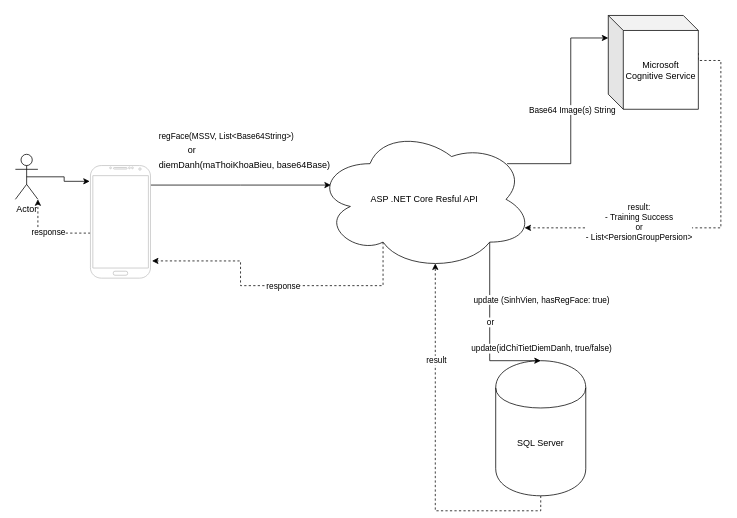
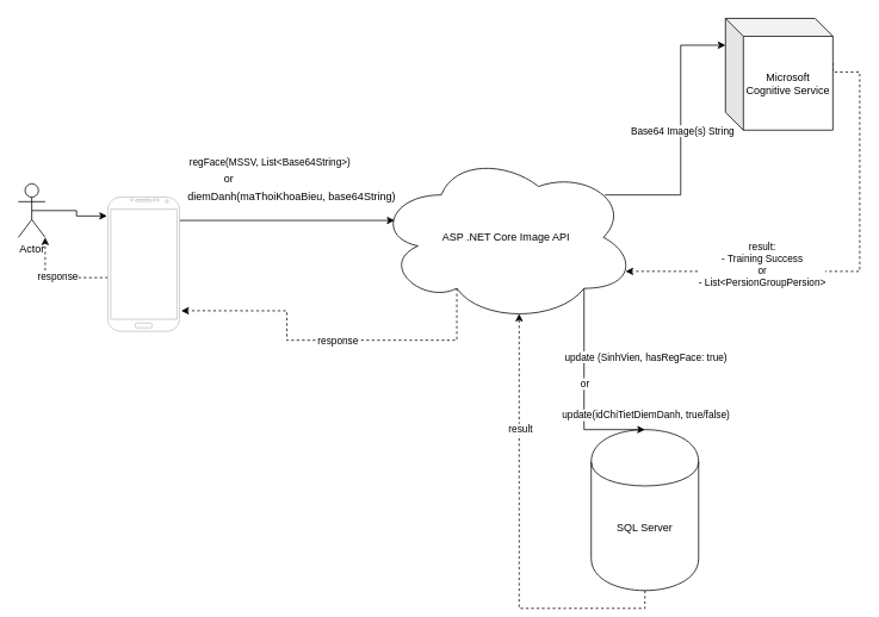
- <mxCell id="25" value="diemDanh(maThoiKhoaBieu, base64Base)" style="text;html=1;align=center;verticalAlign=middle;resizable=0;points=[];autosize=1;" vertex="1" parent="1"><mxGeometry x="200" y="210" width="250" height="20" as="geometry" /></mxCell>
+ <mxCell id="25" value="diemDanh(maThoiKhoaBieu, base64String)" style="text;html=1;align=center;verticalAlign=middle;resizable=0;points=[];autosize=1;" vertex="1" parent="1"><mxGeometry x="200" y="210" width="250" height="20" as="geometry" /></mxCell>
- <mxCell id="20" value="ASP .NET Core Resful API" style="ellipse;shape=cloud;whiteSpace=wrap;html=1;" vertex="1" parent="1"><mxGeometry x="420" y="170" width="290" height="190" as="geometry" /></mxCell>
+ <mxCell id="20" value="ASP .NET Core Image API" style="ellipse;shape=cloud;whiteSpace=wrap;html=1;" vertex="1" parent="1"><mxGeometry x="420" y="170" width="290" height="190" as="geometry" /></mxCell>
